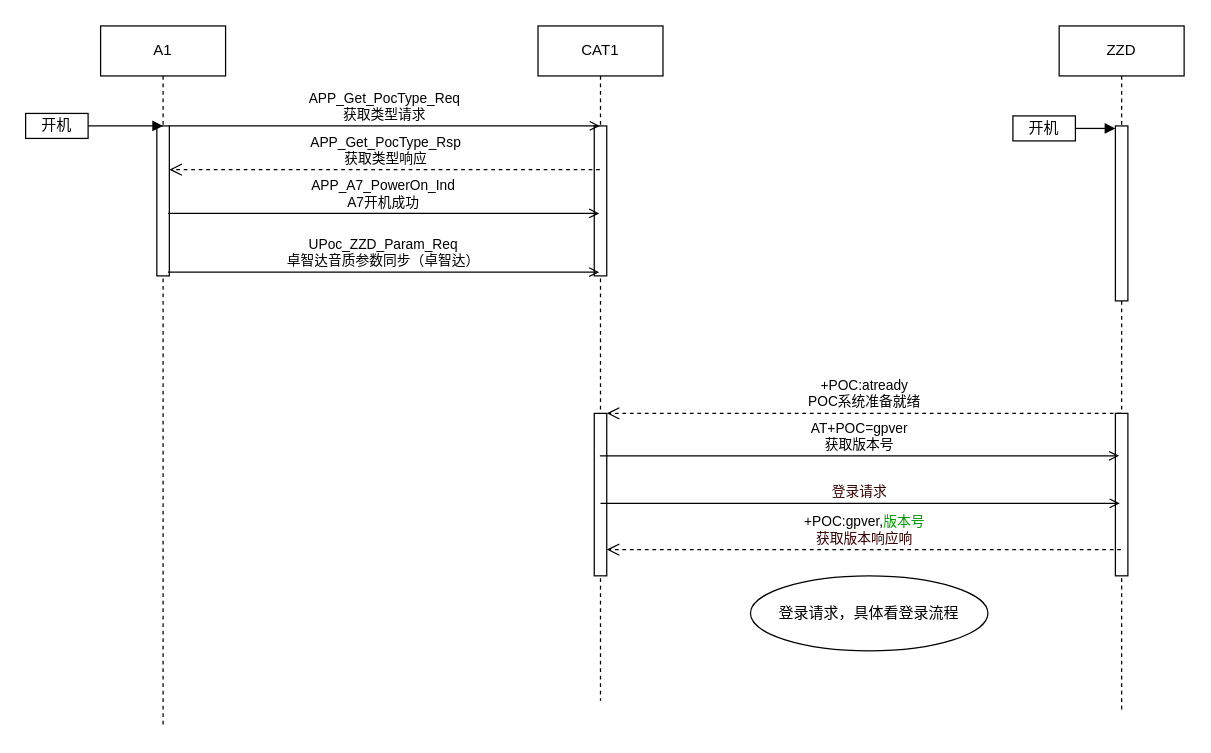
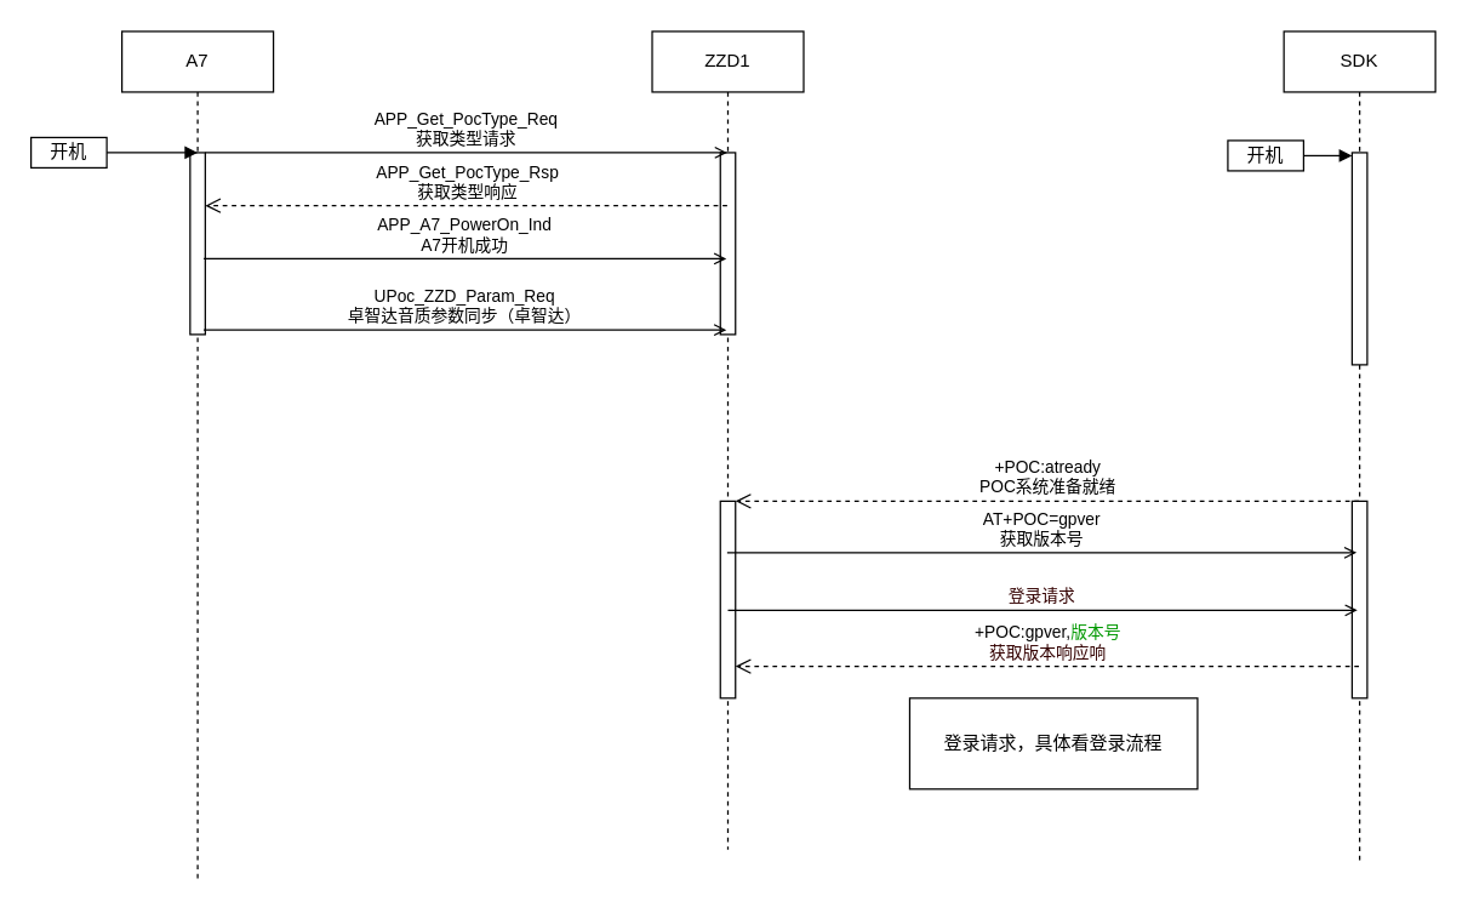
- <mxCell id="2" value="A1" style="shape=umlLifeline;perimeter=lifelinePerimeter;whiteSpace=wrap;html=1;container=1;dropTarget=0;collapsible=0;recursiveResize=0;outlineConnect=0;portConstraint=eastwest;newEdgeStyle={&quot;curved&quot;:0,&quot;rounded&quot;:0};" parent="1" vertex="1"><mxGeometry x="80" y="20" width="100" height="560" as="geometry" /></mxCell>
+ <mxCell id="2" value="A7" style="shape=umlLifeline;perimeter=lifelinePerimeter;whiteSpace=wrap;html=1;container=1;dropTarget=0;collapsible=0;recursiveResize=0;outlineConnect=0;portConstraint=eastwest;newEdgeStyle={&quot;curved&quot;:0,&quot;rounded&quot;:0};" parent="1" vertex="1"><mxGeometry x="80" y="20" width="100" height="560" as="geometry" /></mxCell>
- <mxCell id="4" value="CAT1" style="shape=umlLifeline;perimeter=lifelinePerimeter;whiteSpace=wrap;html=1;container=1;dropTarget=0;collapsible=0;recursiveResize=0;outlineConnect=0;portConstraint=eastwest;newEdgeStyle={&quot;curved&quot;:0,&quot;rounded&quot;:0};" parent="1" vertex="1"><mxGeometry x="430" y="20" width="100" height="540" as="geometry" /></mxCell>
+ <mxCell id="4" value="ZZD1" style="shape=umlLifeline;perimeter=lifelinePerimeter;whiteSpace=wrap;html=1;container=1;dropTarget=0;collapsible=0;recursiveResize=0;outlineConnect=0;portConstraint=eastwest;newEdgeStyle={&quot;curved&quot;:0,&quot;rounded&quot;:0};" parent="1" vertex="1"><mxGeometry x="430" y="20" width="100" height="540" as="geometry" /></mxCell>
- <mxCell id="9" value="ZZD" style="shape=umlLifeline;perimeter=lifelinePerimeter;whiteSpace=wrap;html=1;container=1;dropTarget=0;collapsible=0;recursiveResize=0;outlineConnect=0;portConstraint=eastwest;newEdgeStyle={&quot;curved&quot;:0,&quot;rounded&quot;:0};" parent="1" vertex="1"><mxGeometry x="847" y="20" width="100" height="550" as="geometry" /></mxCell>
+ <mxCell id="9" value="SDK" style="shape=umlLifeline;perimeter=lifelinePerimeter;whiteSpace=wrap;html=1;container=1;dropTarget=0;collapsible=0;recursiveResize=0;outlineConnect=0;portConstraint=eastwest;newEdgeStyle={&quot;curved&quot;:0,&quot;rounded&quot;:0};" parent="1" vertex="1"><mxGeometry x="847" y="20" width="100" height="550" as="geometry" /></mxCell>
- <mxCell id="21" value="登录请求，具体看登录流程" style="ellipse;whiteSpace=wrap;html=1;" parent="1" vertex="1"><mxGeometry x="600" y="460" width="190" height="60" as="geometry" /></mxCell>
+ <mxCell id="21" value="登录请求，具体看登录流程" style="rounded=0;whiteSpace=wrap;html=1;" parent="1" vertex="1"><mxGeometry x="600" y="460" width="190" height="60" as="geometry" /></mxCell>
